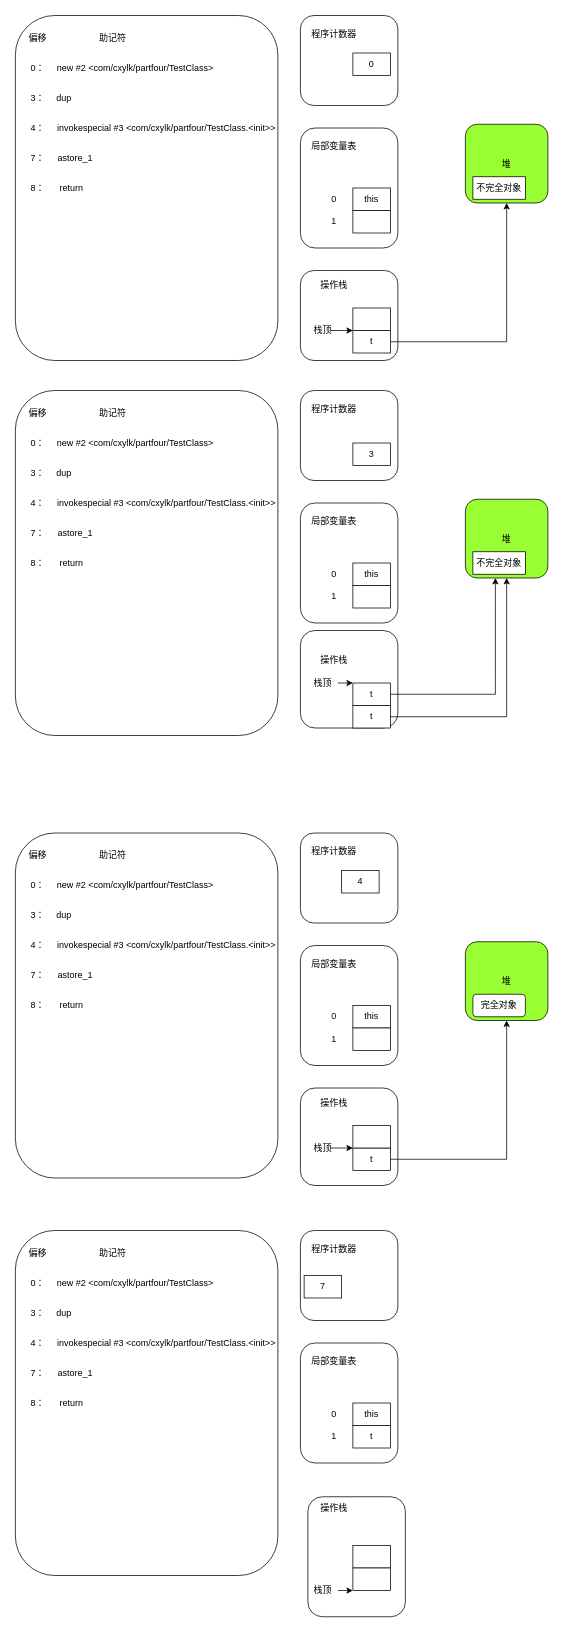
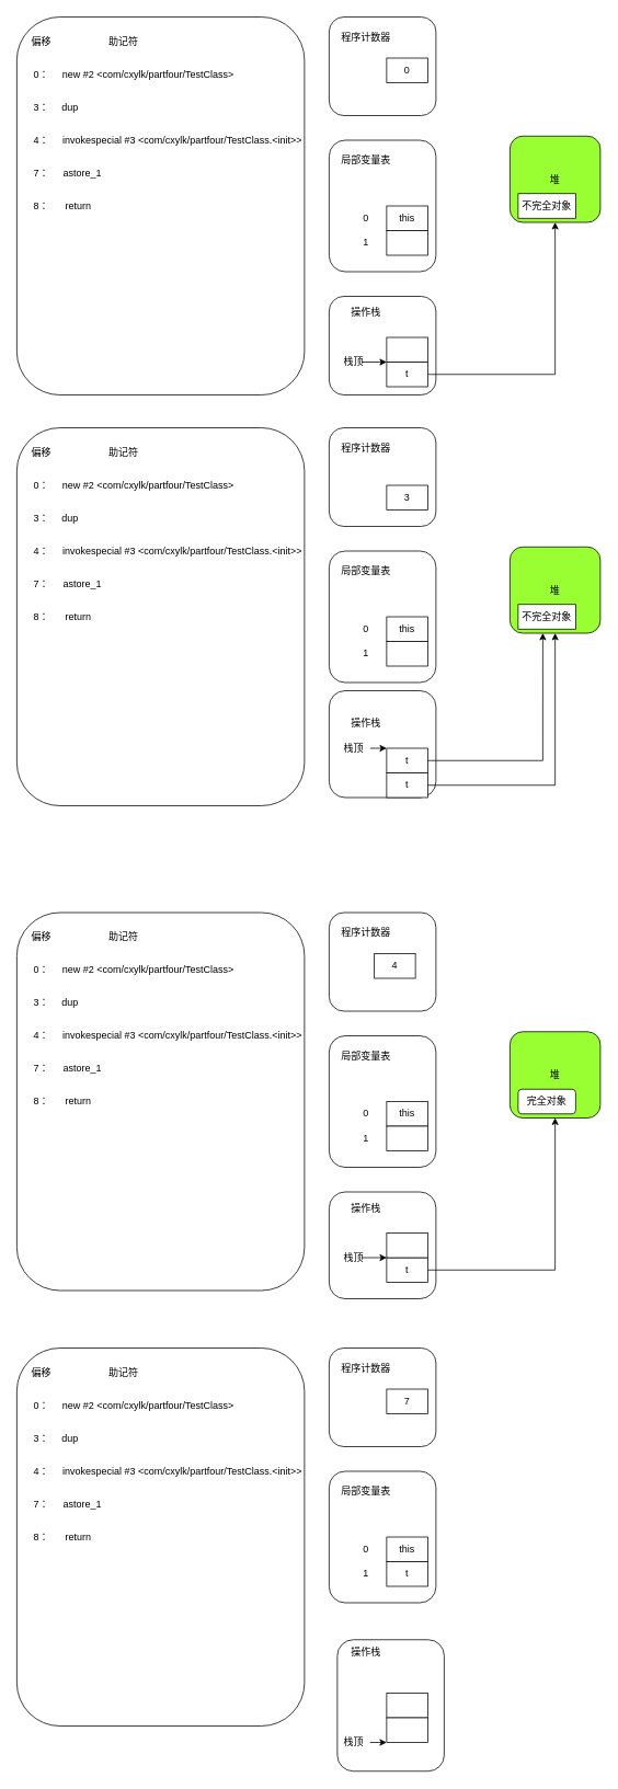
- <mxCell id="111" value="7" style="rounded=0;whiteSpace=wrap;html=1;" parent="1" vertex="1"><mxGeometry x="405" y="1700" width="50" height="30" as="geometry" /></mxCell>
+ <mxCell id="111" value="7" style="rounded=0;whiteSpace=wrap;html=1;" parent="1" vertex="1"><mxGeometry x="470" y="1690" width="50" height="30" as="geometry" /></mxCell>
